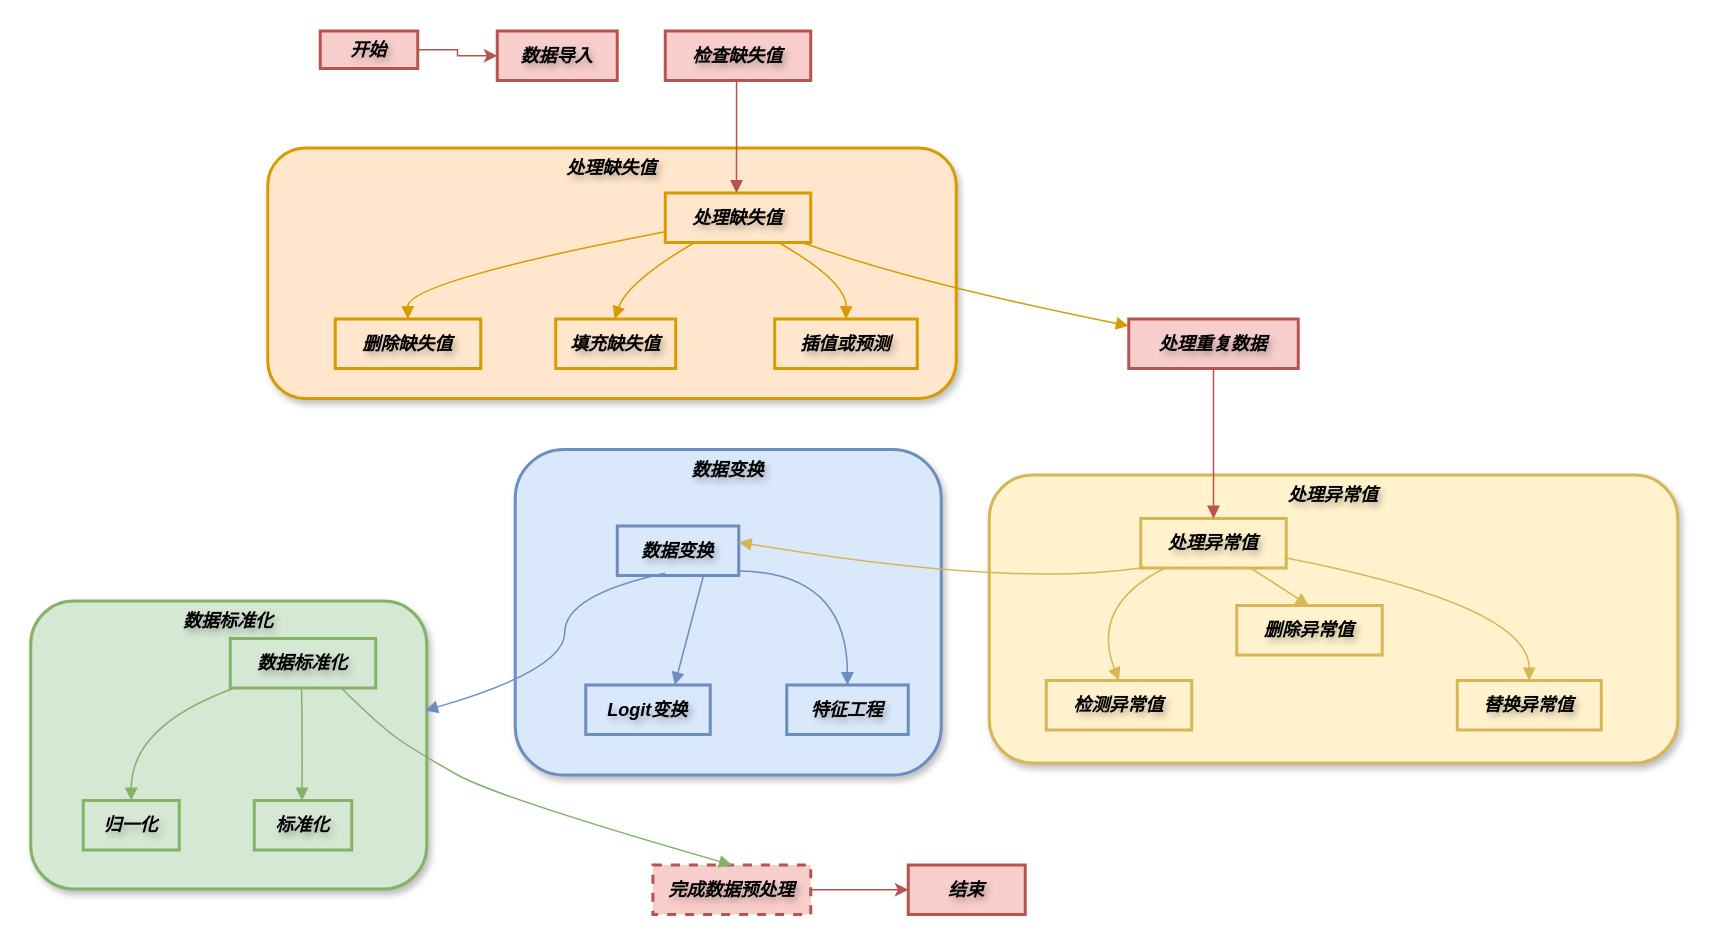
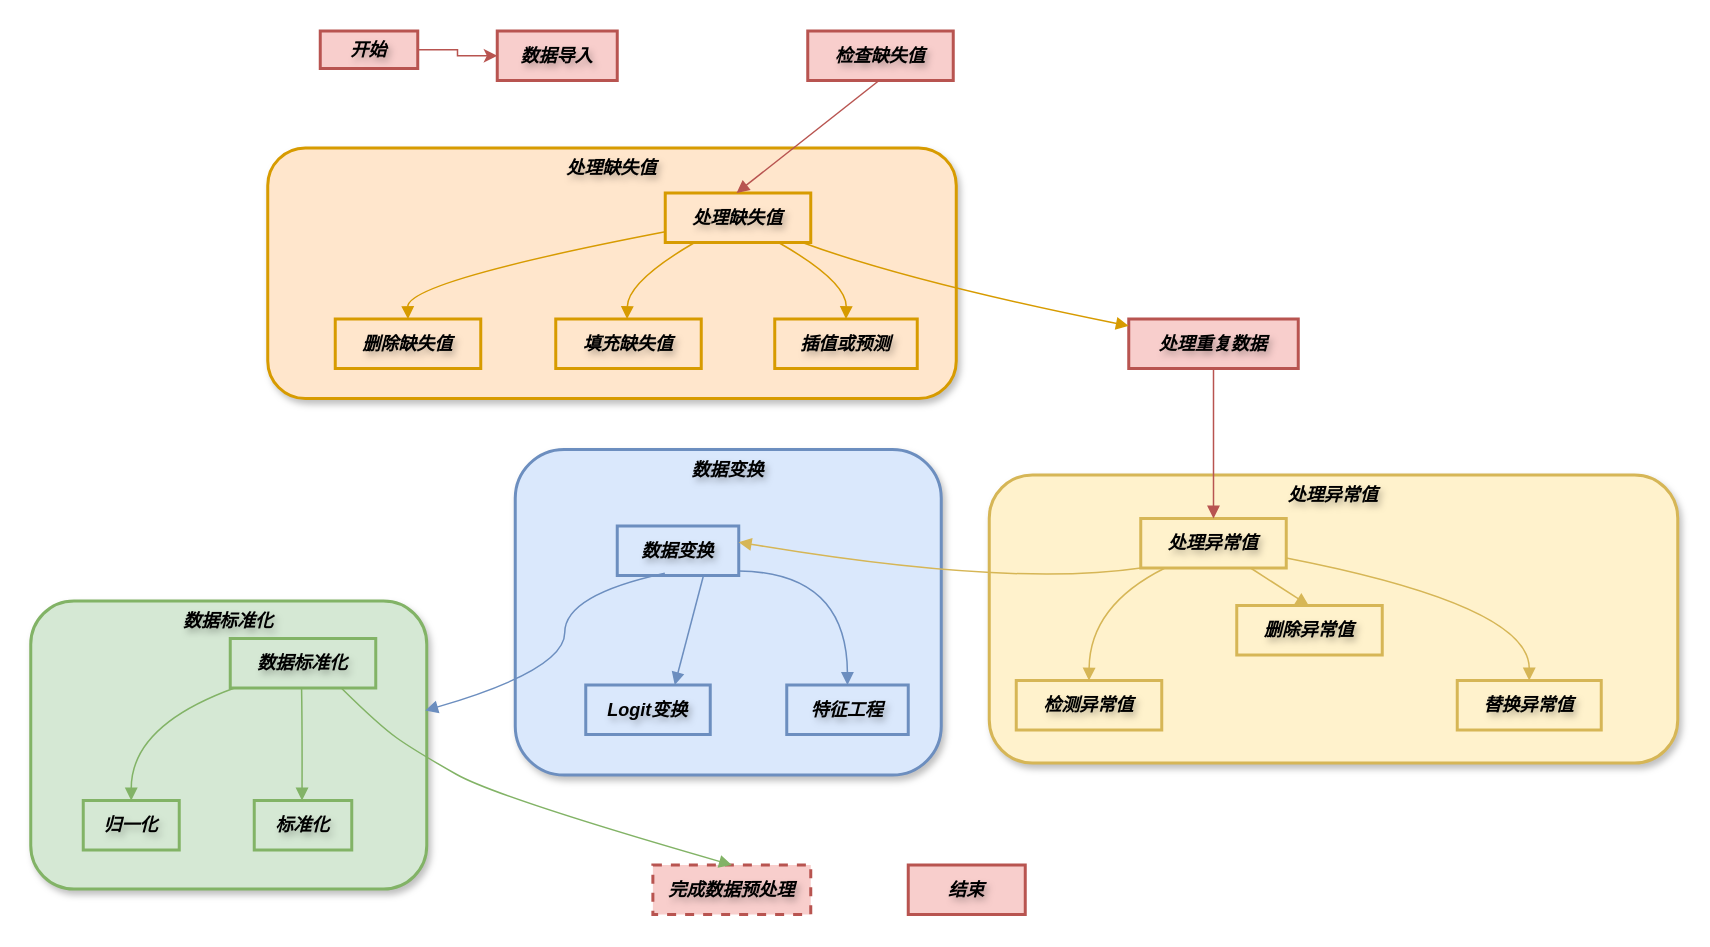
- <mxCell id="23" value="检查缺失值" style="whiteSpace=wrap;strokeWidth=2;labelBackgroundColor=none;labelBorderColor=none;fillColor=#f8cecc;strokeColor=#b85450;fontStyle=3;textShadow=1;" vertex="1" parent="1"><mxGeometry x="443" y="20" width="97" height="33" as="geometry" /></mxCell>
+ <mxCell id="23" value="检查缺失值" style="whiteSpace=wrap;strokeWidth=2;labelBackgroundColor=none;labelBorderColor=none;fillColor=#f8cecc;strokeColor=#b85450;fontStyle=3;textShadow=1;" vertex="1" parent="1"><mxGeometry x="538" y="20" width="97" height="33" as="geometry" /></mxCell>
- <mxCell id="17" value="填充缺失值" style="whiteSpace=wrap;strokeWidth=2;labelBackgroundColor=none;labelBorderColor=none;fillColor=#ffe6cc;strokeColor=#d79b00;fontStyle=3;textShadow=1;" vertex="1" parent="1"><mxGeometry x="370" y="212" width="80" height="33" as="geometry" /></mxCell>
+ <mxCell id="17" value="填充缺失值" style="whiteSpace=wrap;strokeWidth=2;labelBackgroundColor=none;labelBorderColor=none;fillColor=#ffe6cc;strokeColor=#d79b00;fontStyle=3;textShadow=1;" vertex="1" parent="1"><mxGeometry x="370" y="212" width="97" height="33" as="geometry" /></mxCell>
- <mxCell id="11" value="检测异常值" style="whiteSpace=wrap;strokeWidth=2;labelBackgroundColor=none;labelBorderColor=none;fillColor=#fff2cc;strokeColor=#d6b656;fontStyle=3;textShadow=1;" vertex="1" parent="1"><mxGeometry x="697" y="453" width="97" height="33" as="geometry" /></mxCell>
+ <mxCell id="11" value="检测异常值" style="whiteSpace=wrap;strokeWidth=2;labelBackgroundColor=none;labelBorderColor=none;fillColor=#fff2cc;strokeColor=#d6b656;fontStyle=3;textShadow=1;" vertex="1" parent="1"><mxGeometry x="677" y="453" width="97" height="33" as="geometry" /></mxCell>
- <mxCell id="25" style="edgeStyle=orthogonalEdgeStyle;rounded=0;orthogonalLoop=1;jettySize=auto;html=1;exitX=1;exitY=0.5;exitDx=0;exitDy=0;entryX=0;entryY=0.5;entryDx=0;entryDy=0;fillColor=#f8cecc;strokeColor=#b85450;fontStyle=3;labelBorderColor=none;textShadow=1;" edge="1" parent="1" source="26" target="43"><mxGeometry relative="1" as="geometry" /></mxCell>
